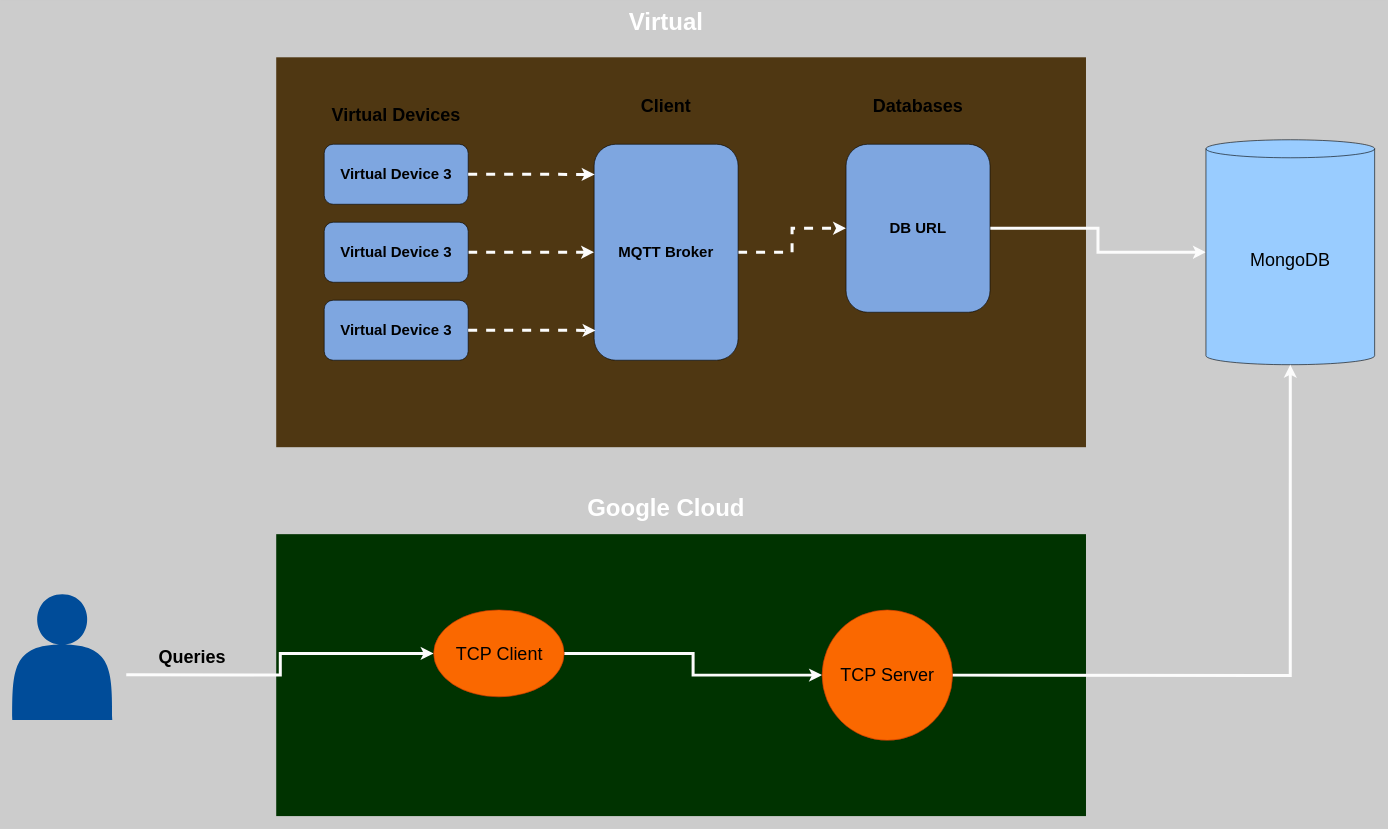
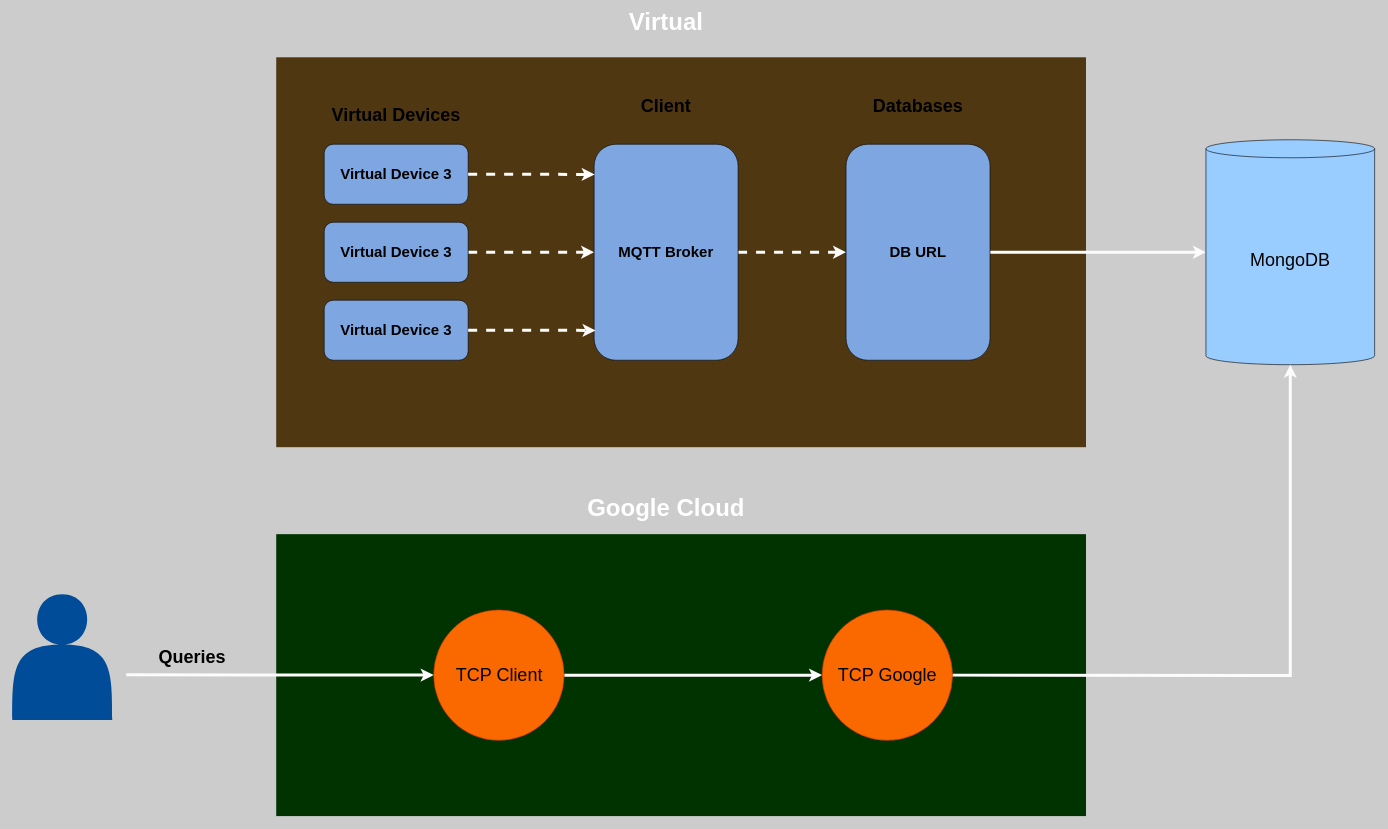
- <mxCell id="12" value="&lt;h1&gt;&lt;span style=&quot;font-size: 25px;&quot;&gt;DB URL&lt;/span&gt;&lt;/h1&gt;" style="rounded=1;whiteSpace=wrap;html=1;fillColor=#7EA6E0;gradientColor=none;" vertex="1" parent="1"><mxGeometry x="1410" y="240" width="240" height="280" as="geometry" /></mxCell>
+ <mxCell id="12" value="&lt;h1&gt;&lt;span style=&quot;font-size: 25px;&quot;&gt;DB URL&lt;/span&gt;&lt;/h1&gt;" style="rounded=1;whiteSpace=wrap;html=1;fillColor=#7EA6E0;gradientColor=none;" vertex="1" parent="1"><mxGeometry x="1410" y="240" width="240" height="360" as="geometry" /></mxCell>
- <mxCell id="25" value="&lt;font style=&quot;font-size: 30px;&quot;&gt;TCP Client&lt;/font&gt;" style="ellipse;whiteSpace=wrap;html=1;aspect=fixed;fontFamily=Helvetica;fontSize=11;fontColor=#000000;labelBackgroundColor=none;fillColor=#fa6800;strokeColor=#C73500;" vertex="1" parent="1"><mxGeometry x="722.5" y="1016.25" width="217.5" height="145" as="geometry" /></mxCell>
+ <mxCell id="25" value="&lt;font style=&quot;font-size: 30px;&quot;&gt;TCP Client&lt;/font&gt;" style="ellipse;whiteSpace=wrap;html=1;aspect=fixed;fontFamily=Helvetica;fontSize=11;fontColor=#000000;labelBackgroundColor=none;fillColor=#fa6800;strokeColor=#C73500;" vertex="1" parent="1"><mxGeometry x="722.5" y="1016.25" width="217.5" height="217.5" as="geometry" /></mxCell>
- <mxCell id="27" value="&lt;font style=&quot;font-size: 30px;&quot;&gt;TCP Server&lt;/font&gt;" style="ellipse;whiteSpace=wrap;html=1;aspect=fixed;fontFamily=Helvetica;fontSize=11;fontColor=#000000;labelBackgroundColor=none;fillColor=#fa6800;strokeColor=#C73500;" vertex="1" parent="1"><mxGeometry x="1370" y="1016.25" width="217.5" height="217.5" as="geometry" /></mxCell>
+ <mxCell id="27" value="&lt;font style=&quot;font-size: 30px;&quot;&gt;TCP Google&lt;/font&gt;" style="ellipse;whiteSpace=wrap;html=1;aspect=fixed;fontFamily=Helvetica;fontSize=11;fontColor=#000000;labelBackgroundColor=none;fillColor=#fa6800;strokeColor=#C73500;" vertex="1" parent="1"><mxGeometry x="1370" y="1016.25" width="217.5" height="217.5" as="geometry" /></mxCell>
